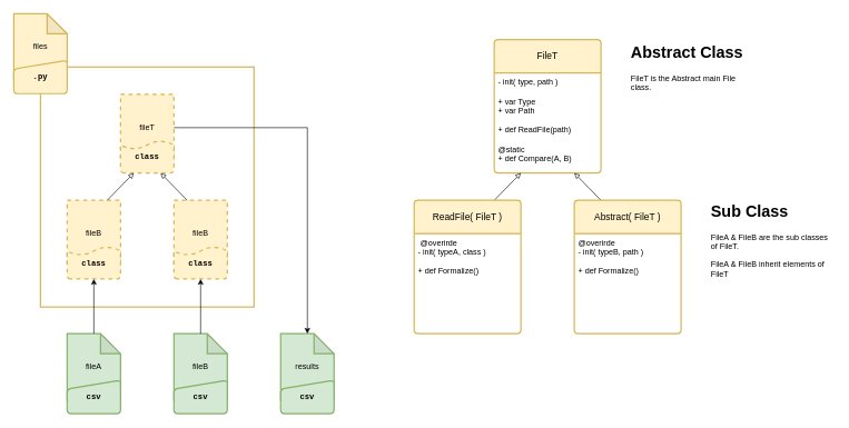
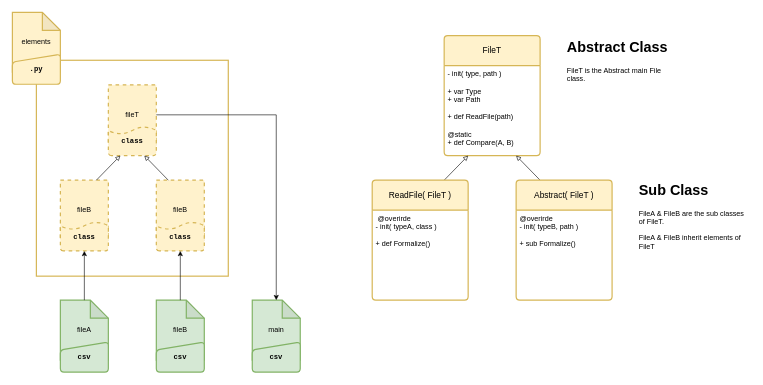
- <mxCell id="5" value="files" style="shape=note;whiteSpace=wrap;html=1;backgroundOutline=1;darkOpacity=0.05;strokeWidth=2;fillColor=#fff2cc;strokeColor=#d6b656;" vertex="1" parent="4"><mxGeometry width="80" height="100" as="geometry" /></mxCell>
+ <mxCell id="5" value="elements" style="shape=note;whiteSpace=wrap;html=1;backgroundOutline=1;darkOpacity=0.05;strokeWidth=2;fillColor=#fff2cc;strokeColor=#d6b656;" vertex="1" parent="4"><mxGeometry width="80" height="100" as="geometry" /></mxCell>
- <mxCell id="32" value="@overirde&lt;br&gt;- init( typeB, path )&lt;br&gt;&lt;div&gt;&lt;br&gt;&lt;/div&gt;&lt;div&gt;+ def Formalize()&lt;/div&gt;" style="align=left;strokeColor=none;fillColor=none;spacingLeft=4;fontSize=12;verticalAlign=top;resizable=0;rotatable=0;part=1;html=1;" vertex="1" parent="31"><mxGeometry y="50" width="160" height="150" as="geometry" /></mxCell>
+ <mxCell id="32" value="@overirde&lt;br&gt;- init( typeB, path )&lt;br&gt;&lt;div&gt;&lt;br&gt;&lt;/div&gt;&lt;div&gt;+ sub Formalize()&lt;/div&gt;" style="align=left;strokeColor=none;fillColor=none;spacingLeft=4;fontSize=12;verticalAlign=top;resizable=0;rotatable=0;part=1;html=1;" vertex="1" parent="31"><mxGeometry y="50" width="160" height="150" as="geometry" /></mxCell>
- <mxCell id="14" value="results" style="shape=note;whiteSpace=wrap;html=1;backgroundOutline=1;darkOpacity=0.05;strokeWidth=2;fillColor=#d5e8d4;strokeColor=#82b366;" vertex="1" parent="13"><mxGeometry width="80" height="100" as="geometry" /></mxCell>
+ <mxCell id="14" value="main" style="shape=note;whiteSpace=wrap;html=1;backgroundOutline=1;darkOpacity=0.05;strokeWidth=2;fillColor=#d5e8d4;strokeColor=#82b366;" vertex="1" parent="13"><mxGeometry width="80" height="100" as="geometry" /></mxCell>
